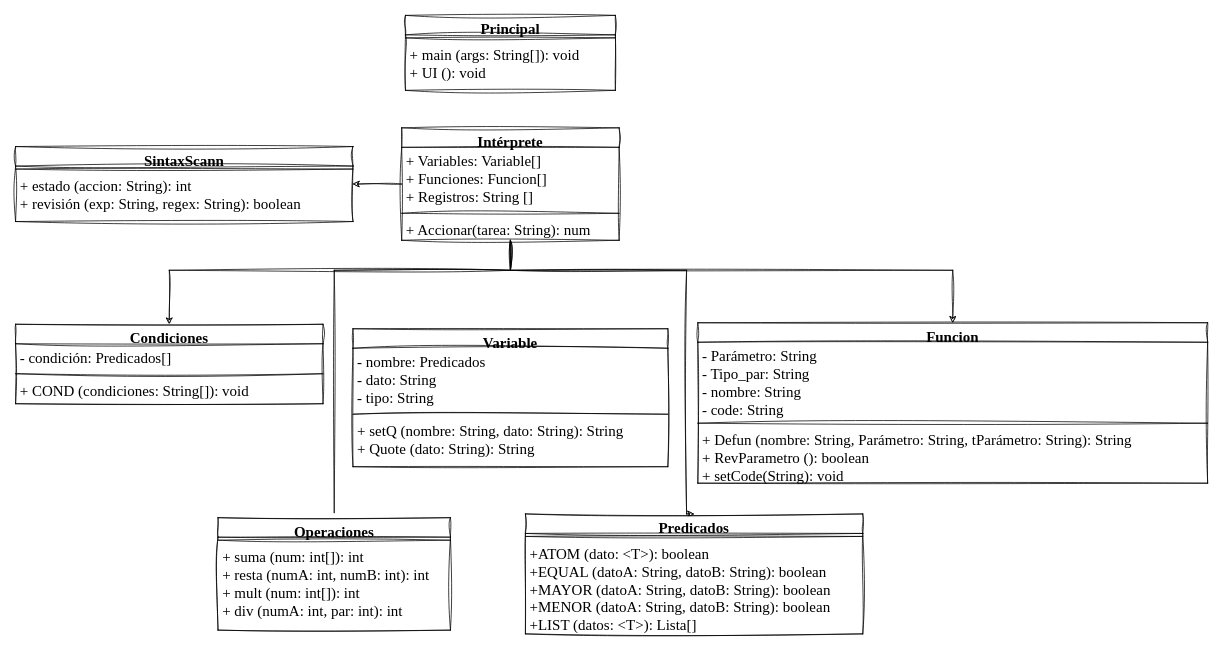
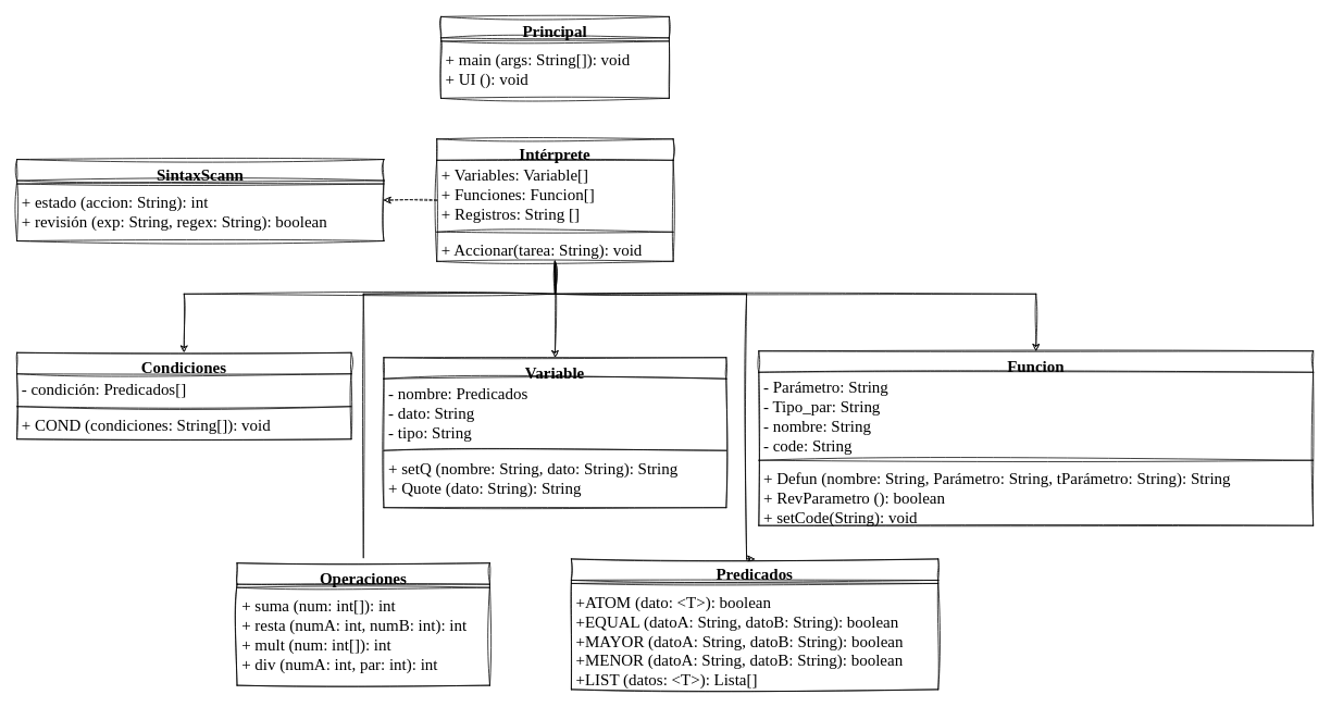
- <mxCell id="5" style="edgeStyle=orthogonalEdgeStyle;rounded=0;sketch=1;hachureGap=4;jiggle=2;curveFitting=1;orthogonalLoop=1;jettySize=auto;html=1;fontFamily=Architects Daughter;fontSource=https%3A%2F%2Ffonts.googleapis.com%2Fcss%3Ffamily%3DArchitects%2BDaughter;fontSize=16;" parent="1" source="11" target="15" edge="1"><mxGeometry relative="1" as="geometry" /></mxCell>
+ <mxCell id="5" style="edgeStyle=orthogonalEdgeStyle;rounded=0;sketch=1;hachureGap=4;jiggle=2;curveFitting=1;orthogonalLoop=1;jettySize=auto;html=1;fontFamily=Architects Daughter;fontSource=https%3A%2F%2Ffonts.googleapis.com%2Fcss%3Ffamily%3DArchitects%2BDaughter;fontSize=16;dashed=1;" parent="1" source="11" target="15" edge="1"><mxGeometry relative="1" as="geometry" /></mxCell>
- <mxCell id="14" value="+ Accionar(tarea: String): num" style="text;strokeColor=none;fillColor=none;align=left;verticalAlign=top;spacingLeft=4;spacingRight=4;overflow=hidden;rotatable=0;points=[[0,0.5],[1,0.5]];portConstraint=eastwest;fontSize=20;fontFamily=Architects Daughter;" parent="11" vertex="1"><mxGeometry y="118" width="290" height="32" as="geometry" /></mxCell>
+ <mxCell id="14" value="+ Accionar(tarea: String): void" style="text;strokeColor=none;fillColor=none;align=left;verticalAlign=top;spacingLeft=4;spacingRight=4;overflow=hidden;rotatable=0;points=[[0,0.5],[1,0.5]];portConstraint=eastwest;fontSize=20;fontFamily=Architects Daughter;" parent="11" vertex="1"><mxGeometry y="118" width="290" height="32" as="geometry" /></mxCell>
+ <mxCell id="6" style="edgeStyle=orthogonalEdgeStyle;rounded=0;sketch=1;hachureGap=4;jiggle=2;curveFitting=1;orthogonalLoop=1;jettySize=auto;html=1;fontFamily=Architects Daughter;fontSource=https%3A%2F%2Ffonts.googleapis.com%2Fcss%3Ffamily%3DArchitects%2BDaughter;fontSize=16;" parent="1" source="11" target="18" edge="1"><mxGeometry relative="1" as="geometry" /></mxCell>
